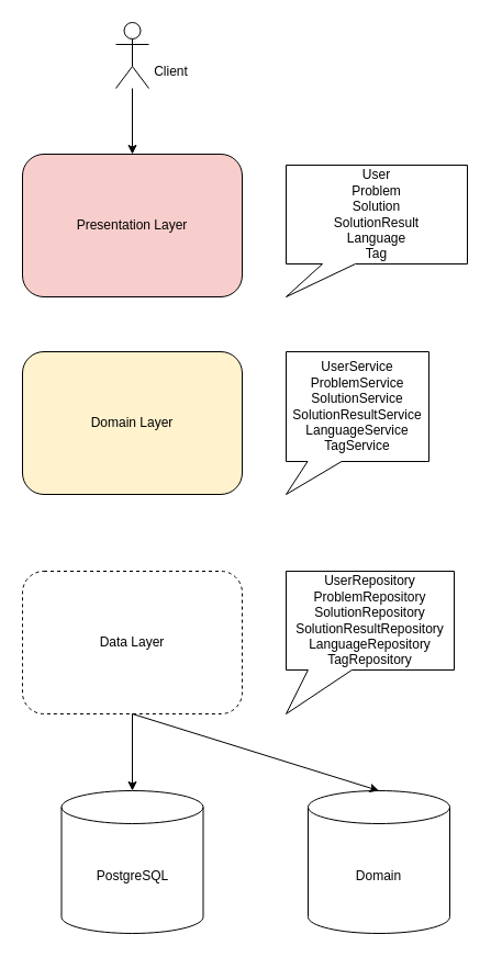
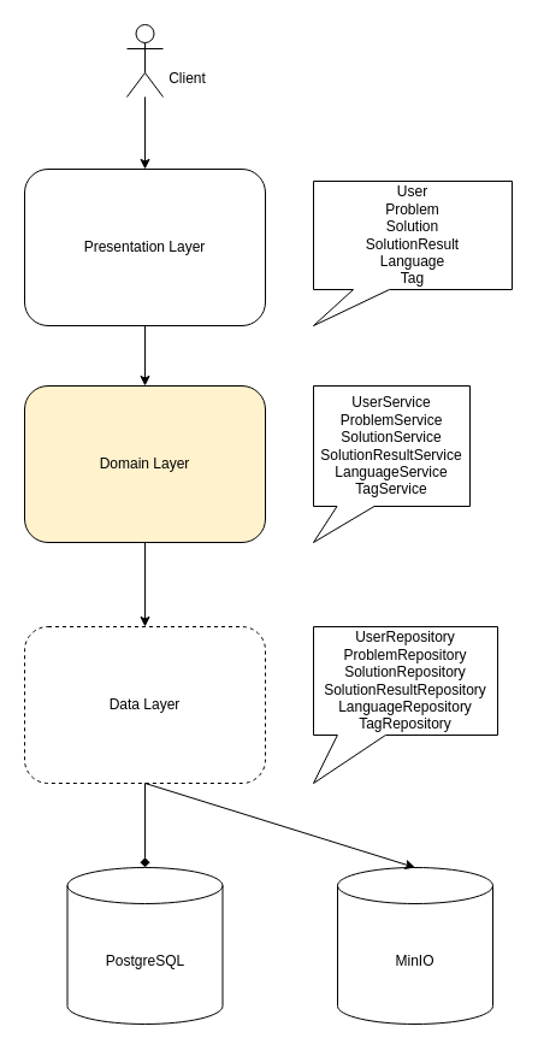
- <mxCell id="2" value="Presentation Layer" style="rounded=1;whiteSpace=wrap;html=1;fillColor=#f8cecc;" parent="1" vertex="1"><mxGeometry x="20" y="140" width="200" height="130" as="geometry" /></mxCell>
+ <mxCell id="2" value="Presentation Layer" style="rounded=1;whiteSpace=wrap;html=1;" parent="1" vertex="1"><mxGeometry x="20" y="140" width="200" height="130" as="geometry" /></mxCell>
+ <mxCell id="4" value="" style="endArrow=classic;html=1;rounded=0;exitX=0.5;exitY=1;exitDx=0;exitDy=0;entryX=0.5;entryY=0;entryDx=0;entryDy=0;" parent="1" source="2" target="5" edge="1"><mxGeometry width="50" height="50" relative="1" as="geometry"><mxPoint x="-280" y="584.66" as="sourcePoint" /><mxPoint x="-200" y="585" as="targetPoint" /></mxGeometry></mxCell>
+ <mxCell id="8" value="" style="endArrow=classic;html=1;rounded=0;exitX=0.5;exitY=1;exitDx=0;exitDy=0;" parent="1" source="5" target="10" edge="1"><mxGeometry width="50" height="50" relative="1" as="geometry"><mxPoint x="170" y="584.58" as="sourcePoint" /><mxPoint x="220" y="585" as="targetPoint" /></mxGeometry></mxCell>
- <mxCell id="14" value="" style="endArrow=classic;html=1;rounded=0;exitX=0.5;exitY=1;exitDx=0;exitDy=0;entryX=0.5;entryY=0;entryDx=0;entryDy=0;entryPerimeter=0;" parent="1" source="10" target="12" edge="1"><mxGeometry width="50" height="50" relative="1" as="geometry"><mxPoint x="500" y="580" as="sourcePoint" /><mxPoint x="550" y="530" as="targetPoint" /></mxGeometry></mxCell>
+ <mxCell id="14" value="" style="endArrow=diamond;html=1;rounded=0;exitX=0.5;exitY=1;exitDx=0;exitDy=0;entryX=0.5;entryY=0;entryDx=0;entryDy=0;entryPerimeter=0;" parent="1" source="10" target="12" edge="1"><mxGeometry width="50" height="50" relative="1" as="geometry"><mxPoint x="500" y="580" as="sourcePoint" /><mxPoint x="550" y="530" as="targetPoint" /></mxGeometry></mxCell>
- <mxCell id="13" value="Domain" style="shape=cylinder3;whiteSpace=wrap;html=1;boundedLbl=1;backgroundOutline=1;size=15;" parent="1" vertex="1"><mxGeometry x="280" y="720" width="129" height="130" as="geometry" /></mxCell>
+ <mxCell id="13" value="MinIO" style="shape=cylinder3;whiteSpace=wrap;html=1;boundedLbl=1;backgroundOutline=1;size=15;" parent="1" vertex="1"><mxGeometry x="280" y="720" width="129" height="130" as="geometry" /></mxCell>
